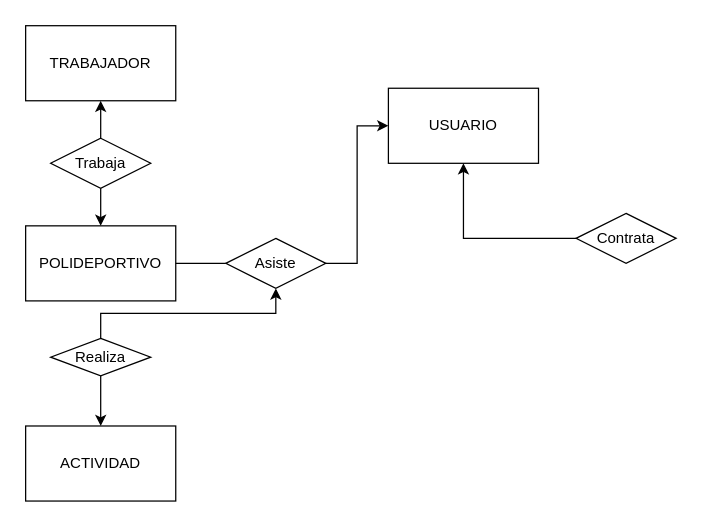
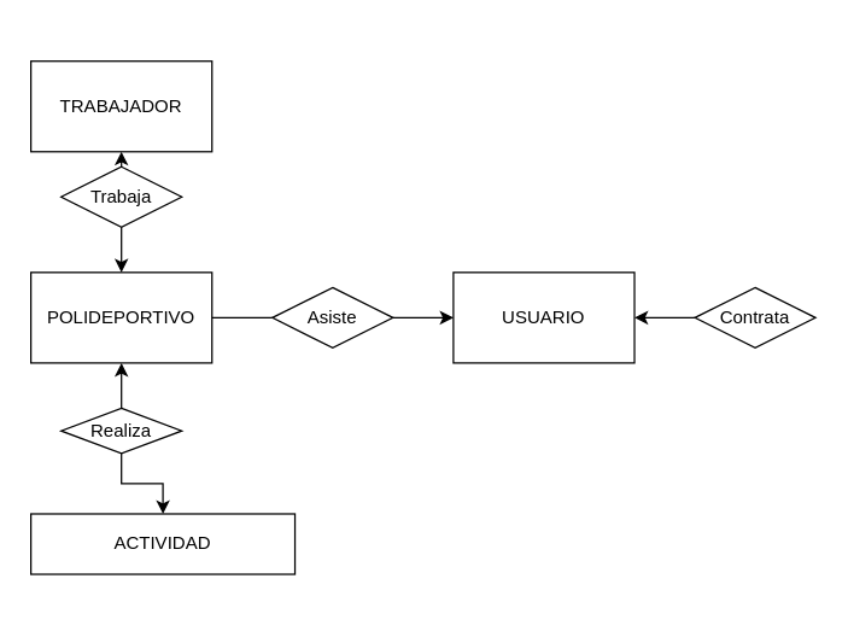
- <mxCell id="4" value="TRABAJADOR" style="rounded=0;whiteSpace=wrap;html=1;" vertex="1" parent="1"><mxGeometry x="20" y="20" width="120" height="60" as="geometry" /></mxCell>
+ <mxCell id="4" value="TRABAJADOR" style="rounded=0;whiteSpace=wrap;html=1;" vertex="1" parent="1"><mxGeometry x="20" y="40" width="120" height="60" as="geometry" /></mxCell>
- <mxCell id="3" value="USUARIO" style="rounded=0;whiteSpace=wrap;html=1;" vertex="1" parent="1"><mxGeometry x="310" y="70" width="120" height="60" as="geometry" /></mxCell>
+ <mxCell id="3" value="USUARIO" style="rounded=0;whiteSpace=wrap;html=1;" vertex="1" parent="1"><mxGeometry x="300" y="180" width="120" height="60" as="geometry" /></mxCell>
- <mxCell id="7" value="Contrata" style="rhombus;whiteSpace=wrap;html=1;" vertex="1" parent="1"><mxGeometry x="460" y="170" width="80" height="40" as="geometry" /></mxCell>
+ <mxCell id="7" value="Contrata" style="rhombus;whiteSpace=wrap;html=1;" vertex="1" parent="1"><mxGeometry x="460" y="190" width="80" height="40" as="geometry" /></mxCell>
- <mxCell id="11" style="edgeStyle=orthogonalEdgeStyle;rounded=0;orthogonalLoop=1;jettySize=auto;html=1;exitX=0.5;exitY=0;exitDx=0;exitDy=0;" edge="1" parent="1" source="13" target="16"><mxGeometry relative="1" as="geometry" /></mxCell>
+ <mxCell id="11" style="edgeStyle=orthogonalEdgeStyle;rounded=0;orthogonalLoop=1;jettySize=auto;html=1;exitX=0.5;exitY=0;exitDx=0;exitDy=0;entryX=0.5;entryY=1;entryDx=0;entryDy=0;" edge="1" parent="1" source="13" target="2"><mxGeometry relative="1" as="geometry" /></mxCell>
- <mxCell id="5" value="ACTIVIDAD" style="rounded=0;whiteSpace=wrap;html=1;" vertex="1" parent="1"><mxGeometry x="20" y="340" width="120" height="60" as="geometry" /></mxCell>
+ <mxCell id="5" value="ACTIVIDAD" style="rounded=0;whiteSpace=wrap;html=1;" vertex="1" parent="1"><mxGeometry x="20" y="340" width="175" height="40" as="geometry" /></mxCell>
